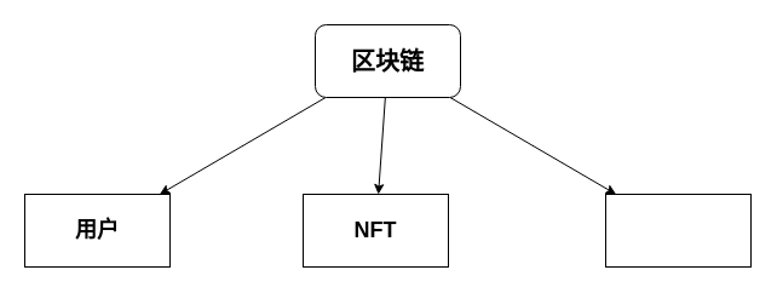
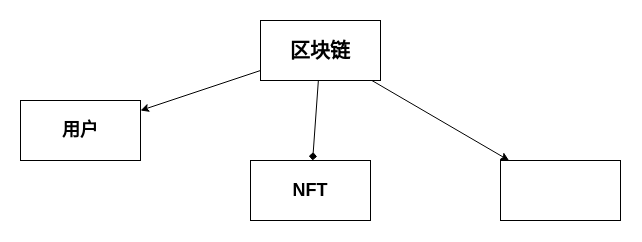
- <mxCell id="5" value="&lt;h3&gt;&lt;font style=&quot;font-size: 20px&quot;&gt;区块链&lt;/font&gt;&lt;/h3&gt;" style="whiteSpace=wrap;html=1;fontFamily=Helvetica;rounded=1;" parent="1" vertex="1"><mxGeometry x="260" y="20" width="120" height="60" as="geometry" /></mxCell>
+ <mxCell id="5" value="&lt;h3&gt;&lt;font style=&quot;font-size: 20px&quot;&gt;区块链&lt;/font&gt;&lt;/h3&gt;" style="rounded=0;whiteSpace=wrap;html=1;fontFamily=Helvetica;" parent="1" vertex="1"><mxGeometry x="260" y="20" width="120" height="60" as="geometry" /></mxCell>
- <mxCell id="2" value="" style="edgeStyle=none;html=1;fontFamily=Helvetica;fontSize=20;" parent="1" source="5" target="6" edge="1"><mxGeometry relative="1" as="geometry" /></mxCell>
+ <mxCell id="2" value="" style="edgeStyle=none;html=1;fontFamily=Helvetica;fontSize=20;endArrow=diamond;" parent="1" source="5" target="6" edge="1"><mxGeometry relative="1" as="geometry" /></mxCell>
- <mxCell id="7" value="&lt;h2&gt;用户&lt;/h2&gt;" style="whiteSpace=wrap;html=1;rounded=0;" parent="1" vertex="1"><mxGeometry x="20" y="160" width="120" height="60" as="geometry" /></mxCell>
+ <mxCell id="7" value="&lt;h2&gt;用户&lt;/h2&gt;" style="whiteSpace=wrap;html=1;rounded=0;" parent="1" vertex="1"><mxGeometry x="20" y="100" width="120" height="60" as="geometry" /></mxCell>
